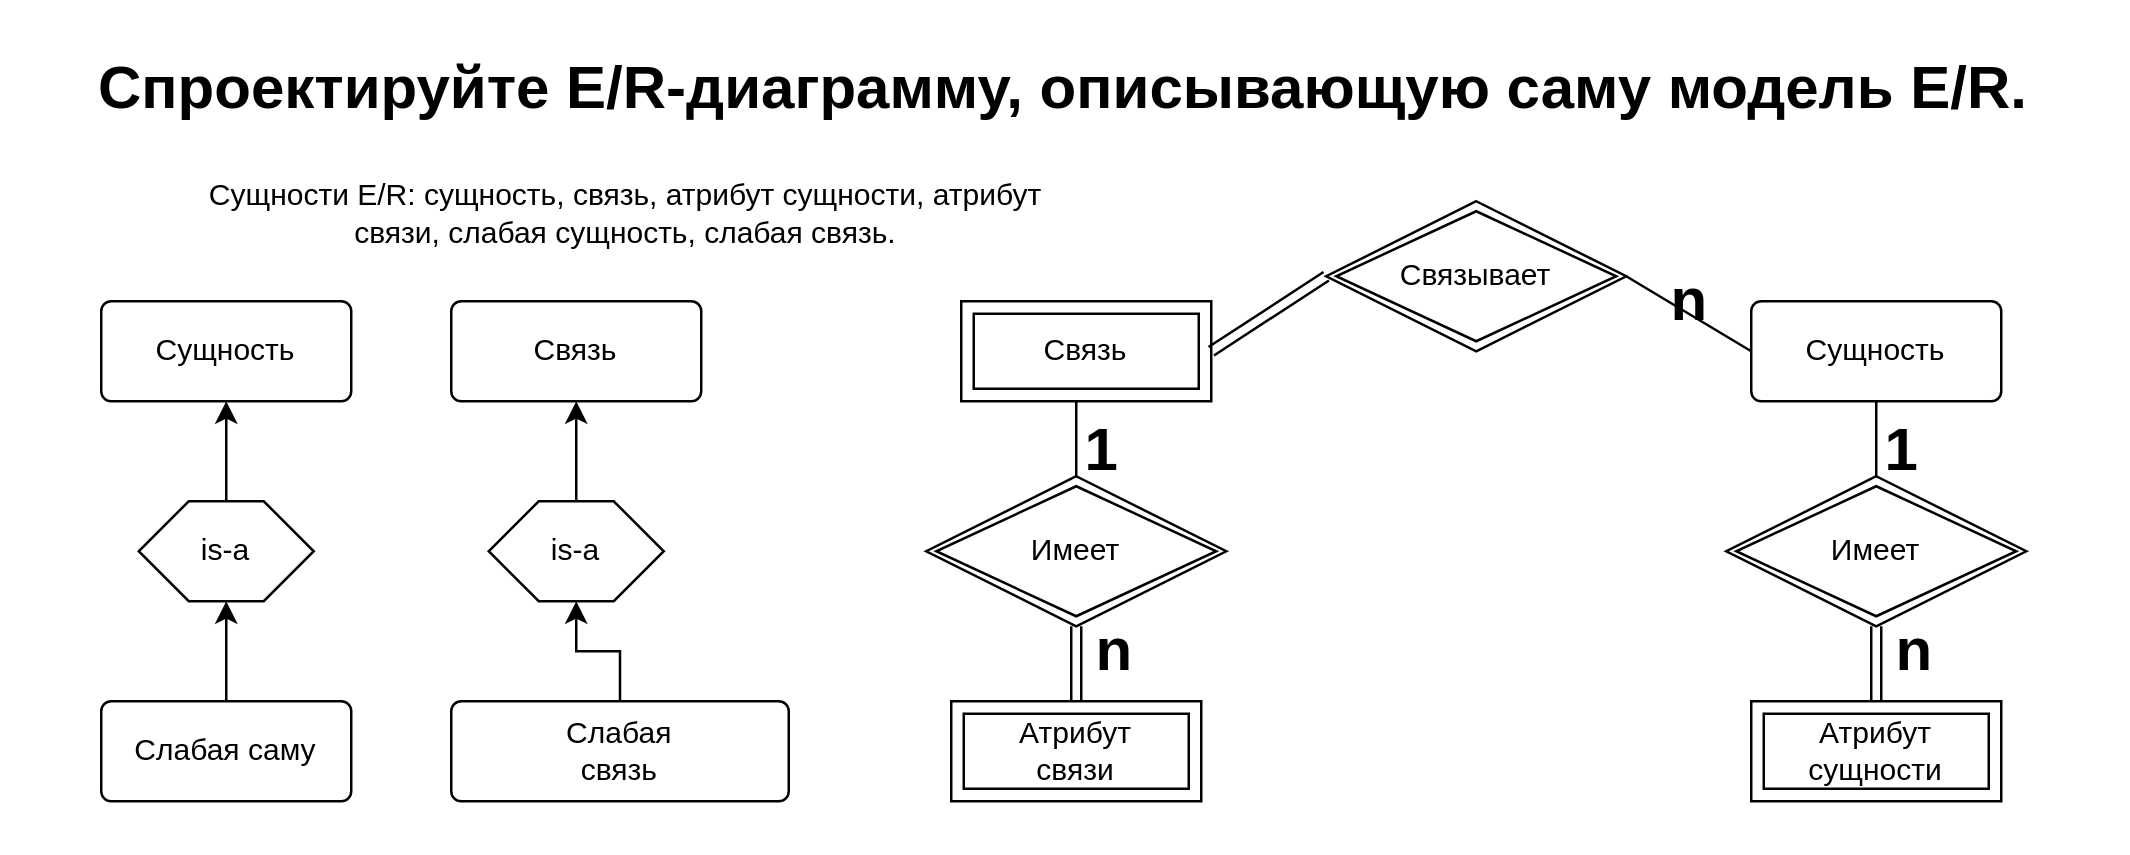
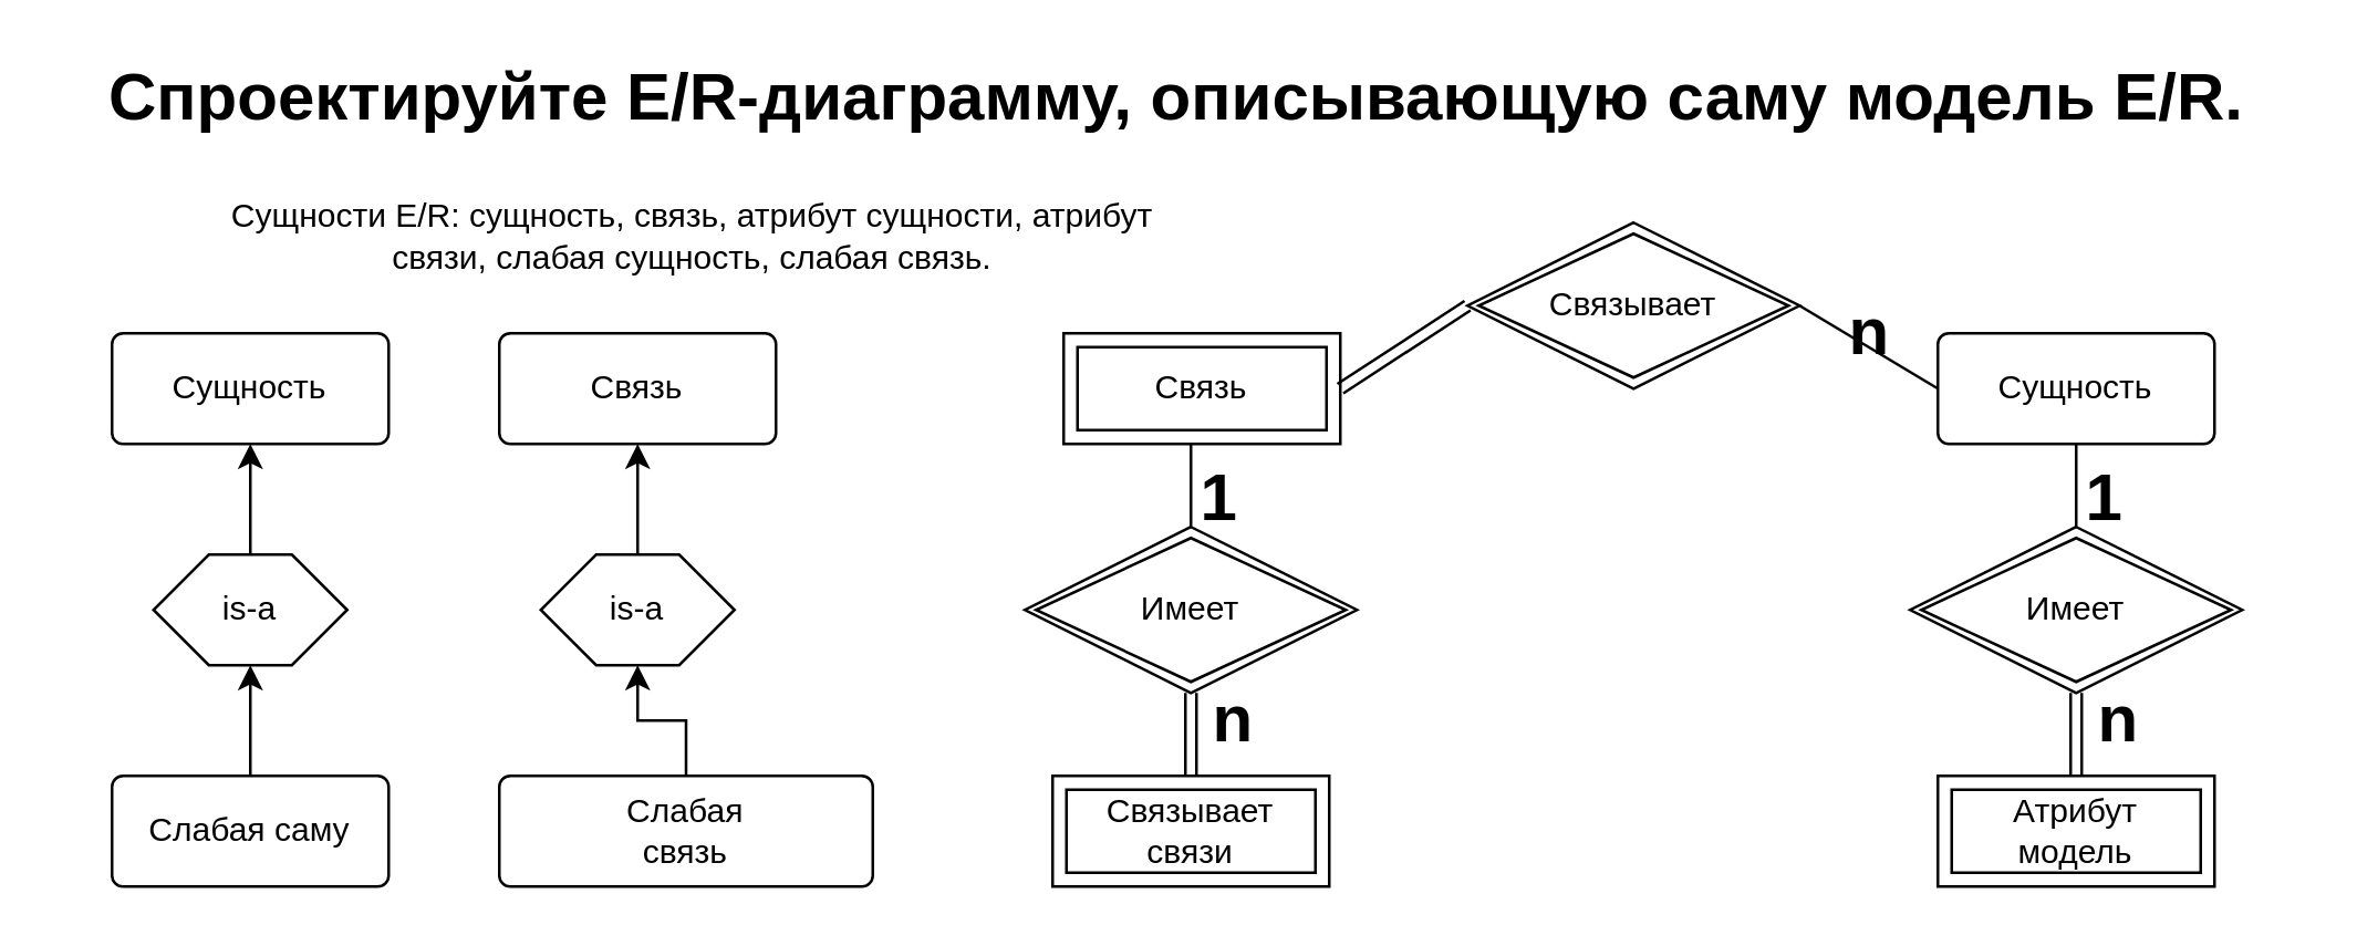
- <mxCell id="21" value="Атрибут&lt;div&gt;связи&lt;/div&gt;" style="shape=ext;margin=3;double=1;whiteSpace=wrap;html=1;align=center;" vertex="1" parent="1"><mxGeometry x="380" y="280" width="100" height="40" as="geometry" /></mxCell>
+ <mxCell id="21" value="Связывает&lt;div&gt;связи&lt;/div&gt;" style="shape=ext;margin=3;double=1;whiteSpace=wrap;html=1;align=center;" vertex="1" parent="1"><mxGeometry x="380" y="280" width="100" height="40" as="geometry" /></mxCell>
- <mxCell id="11" value="Атрибут&lt;div&gt;сущности&lt;/div&gt;" style="shape=ext;margin=3;double=1;whiteSpace=wrap;html=1;align=center;" vertex="1" parent="1"><mxGeometry x="700" y="280" width="100" height="40" as="geometry" /></mxCell>
+ <mxCell id="11" value="Атрибут&lt;div&gt;модель&lt;/div&gt;" style="shape=ext;margin=3;double=1;whiteSpace=wrap;html=1;align=center;" vertex="1" parent="1"><mxGeometry x="700" y="280" width="100" height="40" as="geometry" /></mxCell>
